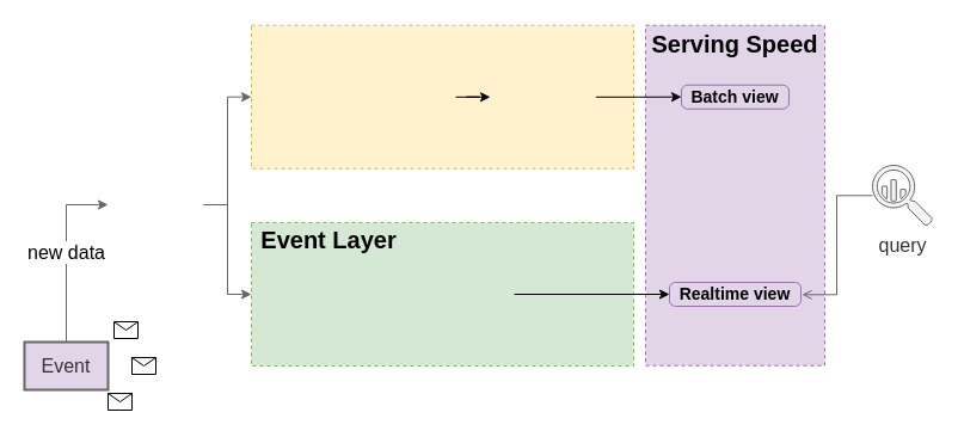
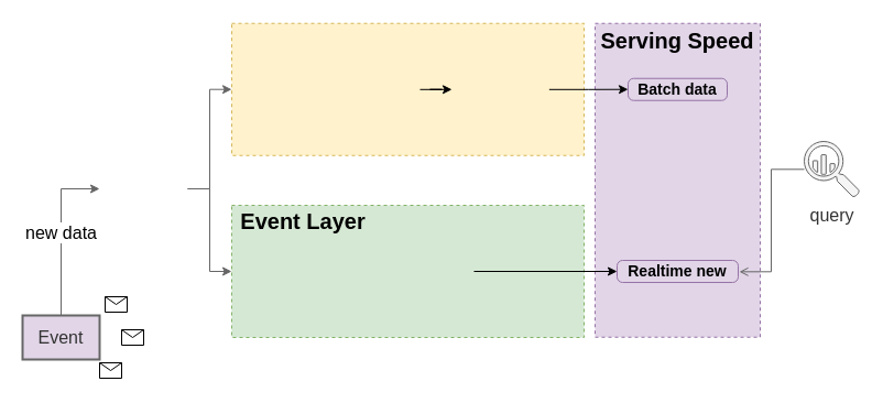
- <mxCell id="9" value="Batch view" style="html=1;shadow=0;dashed=0;shape=mxgraph.bootstrap.rrect;rSize=5;strokeColor=#9673a6;strokeWidth=1;fillColor=#e1d5e7;whiteSpace=wrap;align=center;verticalAlign=middle;spacingLeft=0;fontStyle=1;fontSize=14;spacing=5;" parent="1" vertex="1"><mxGeometry x="570" y="70.74" width="90" height="20" as="geometry" /></mxCell>
+ <mxCell id="9" value="Batch data" style="html=1;shadow=0;dashed=0;shape=mxgraph.bootstrap.rrect;rSize=5;strokeColor=#9673a6;strokeWidth=1;fillColor=#e1d5e7;whiteSpace=wrap;align=center;verticalAlign=middle;spacingLeft=0;fontStyle=1;fontSize=14;spacing=5;" parent="1" vertex="1"><mxGeometry x="570" y="70.74" width="90" height="20" as="geometry" /></mxCell>
- <mxCell id="12" value="&lt;font style=&quot;font-size: 16px;&quot;&gt;query&lt;/font&gt;" style="sketch=0;html=1;aspect=fixed;strokeColor=#666666;shadow=0;fillColor=#f5f5f5;verticalAlign=top;labelPosition=center;verticalLabelPosition=bottom;shape=mxgraph.gcp2.big_query;fontColor=#333333;" parent="1" vertex="1"><mxGeometry x="730" y="137.98" width="50" height="50.52" as="geometry" /></mxCell>
+ <mxCell id="12" value="&lt;font style=&quot;font-size: 16px;&quot;&gt;query&lt;/font&gt;" style="sketch=0;html=1;aspect=fixed;strokeColor=#666666;shadow=0;fillColor=#f5f5f5;verticalAlign=top;labelPosition=center;verticalLabelPosition=bottom;shape=mxgraph.gcp2.big_query;fontColor=#333333;" parent="1" vertex="1"><mxGeometry x="730" y="127.98" width="50" height="50.52" as="geometry" /></mxCell>
- <mxCell id="10" value="Realtime view" style="html=1;shadow=0;dashed=0;shape=mxgraph.bootstrap.rrect;rSize=5;strokeColor=#9673a6;strokeWidth=1;fillColor=#e1d5e7;whiteSpace=wrap;align=center;verticalAlign=middle;spacingLeft=0;fontStyle=1;fontSize=14;spacing=5;" parent="1" vertex="1"><mxGeometry x="560" y="236" width="110" height="20" as="geometry" /></mxCell>
+ <mxCell id="10" value="Realtime new" style="html=1;shadow=0;dashed=0;shape=mxgraph.bootstrap.rrect;rSize=5;strokeColor=#9673a6;strokeWidth=1;fillColor=#e1d5e7;whiteSpace=wrap;align=center;verticalAlign=middle;spacingLeft=0;fontStyle=1;fontSize=14;spacing=5;" parent="1" vertex="1"><mxGeometry x="560" y="236" width="110" height="20" as="geometry" /></mxCell>
